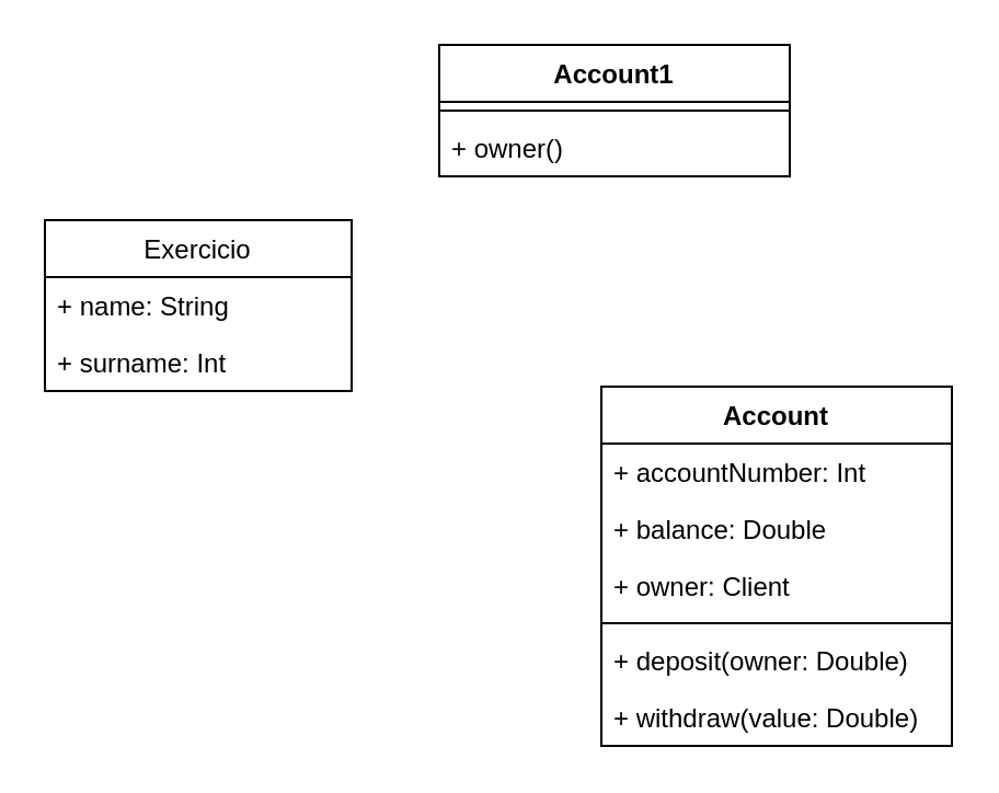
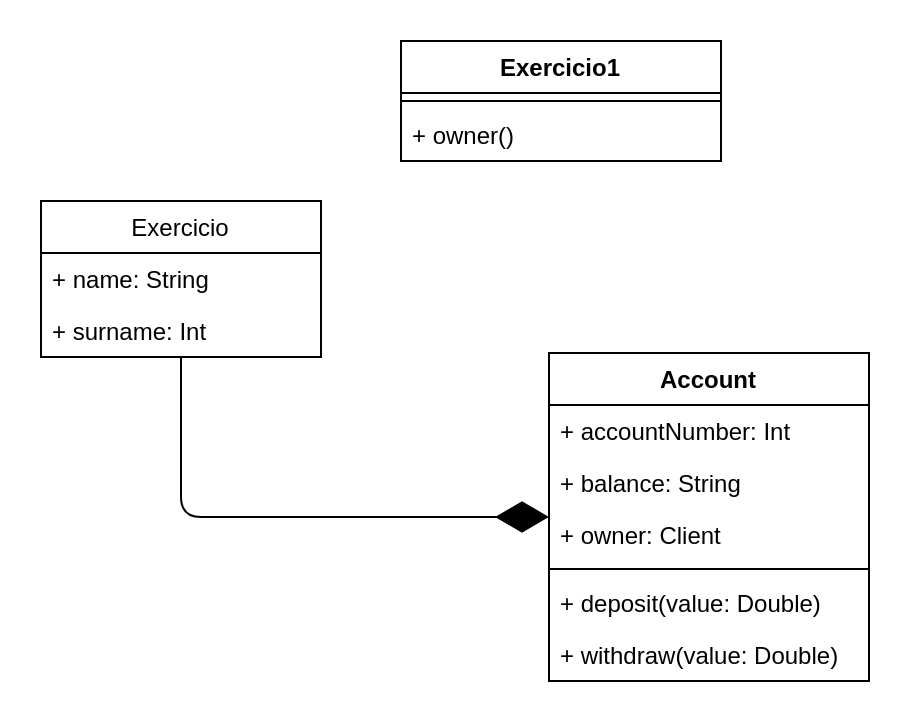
- <mxCell id="13" value="Account1" style="swimlane;fontStyle=1;align=center;verticalAlign=top;childLayout=stackLayout;horizontal=1;startSize=26;horizontalStack=0;resizeParent=1;resizeParentMax=0;resizeLast=0;collapsible=1;marginBottom=0;" vertex="1" parent="1"><mxGeometry x="200" y="20" width="160" height="60" as="geometry" /></mxCell>
+ <mxCell id="13" value="Exercicio1" style="swimlane;fontStyle=1;align=center;verticalAlign=top;childLayout=stackLayout;horizontal=1;startSize=26;horizontalStack=0;resizeParent=1;resizeParentMax=0;resizeLast=0;collapsible=1;marginBottom=0;" vertex="1" parent="1"><mxGeometry x="200" y="20" width="160" height="60" as="geometry" /></mxCell>
- <mxCell id="8" value="+ balance: Double" style="text;strokeColor=none;fillColor=none;align=left;verticalAlign=top;spacingLeft=4;spacingRight=4;overflow=hidden;rotatable=0;points=[[0,0.5],[1,0.5]];portConstraint=eastwest;" vertex="1" parent="6"><mxGeometry y="52" width="160" height="26" as="geometry" /></mxCell>
+ <mxCell id="8" value="+ balance: String" style="text;strokeColor=none;fillColor=none;align=left;verticalAlign=top;spacingLeft=4;spacingRight=4;overflow=hidden;rotatable=0;points=[[0,0.5],[1,0.5]];portConstraint=eastwest;" vertex="1" parent="6"><mxGeometry y="52" width="160" height="26" as="geometry" /></mxCell>
+ <mxCell id="5" value="" style="endArrow=diamondThin;endFill=1;endSize=24;html=1;" edge="1" parent="1" source="2" target="6"><mxGeometry width="160" relative="1" as="geometry"><mxPoint x="190" y="150" as="sourcePoint" /><mxPoint x="350" y="150" as="targetPoint" /><Array as="points"><mxPoint x="90" y="258" /></Array></mxGeometry></mxCell>
- <mxCell id="11" value="+ deposit(owner: Double)" style="text;strokeColor=none;fillColor=none;align=left;verticalAlign=top;spacingLeft=4;spacingRight=4;overflow=hidden;rotatable=0;points=[[0,0.5],[1,0.5]];portConstraint=eastwest;" vertex="1" parent="6"><mxGeometry y="112" width="160" height="26" as="geometry" /></mxCell>
+ <mxCell id="11" value="+ deposit(value: Double)" style="text;strokeColor=none;fillColor=none;align=left;verticalAlign=top;spacingLeft=4;spacingRight=4;overflow=hidden;rotatable=0;points=[[0,0.5],[1,0.5]];portConstraint=eastwest;" vertex="1" parent="6"><mxGeometry y="112" width="160" height="26" as="geometry" /></mxCell>
